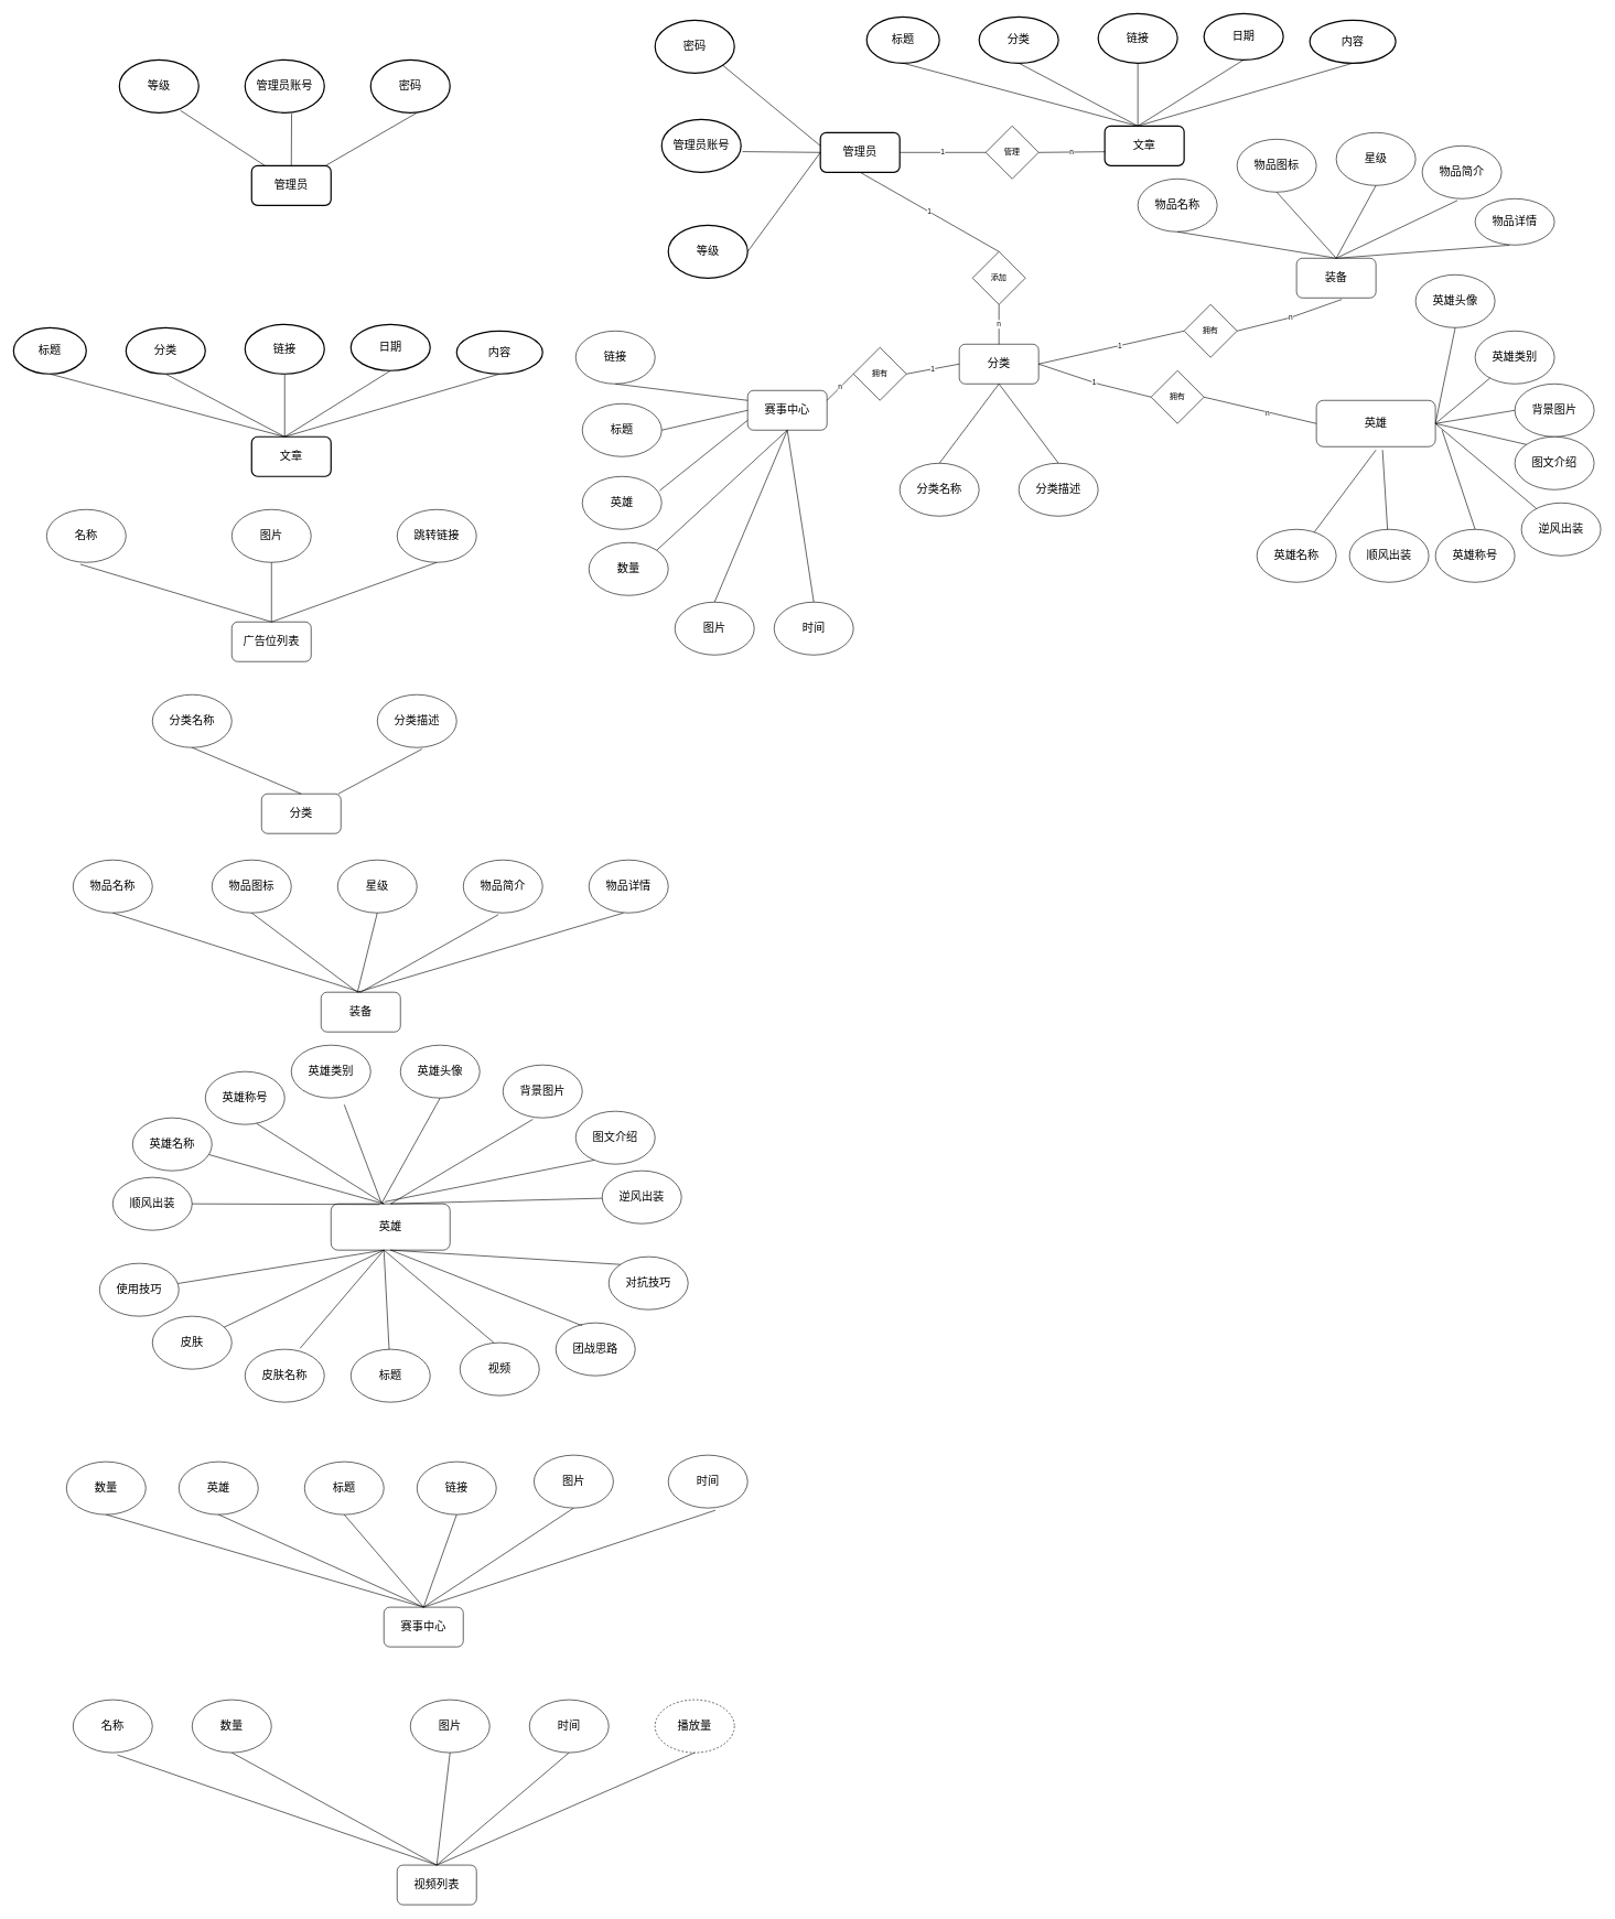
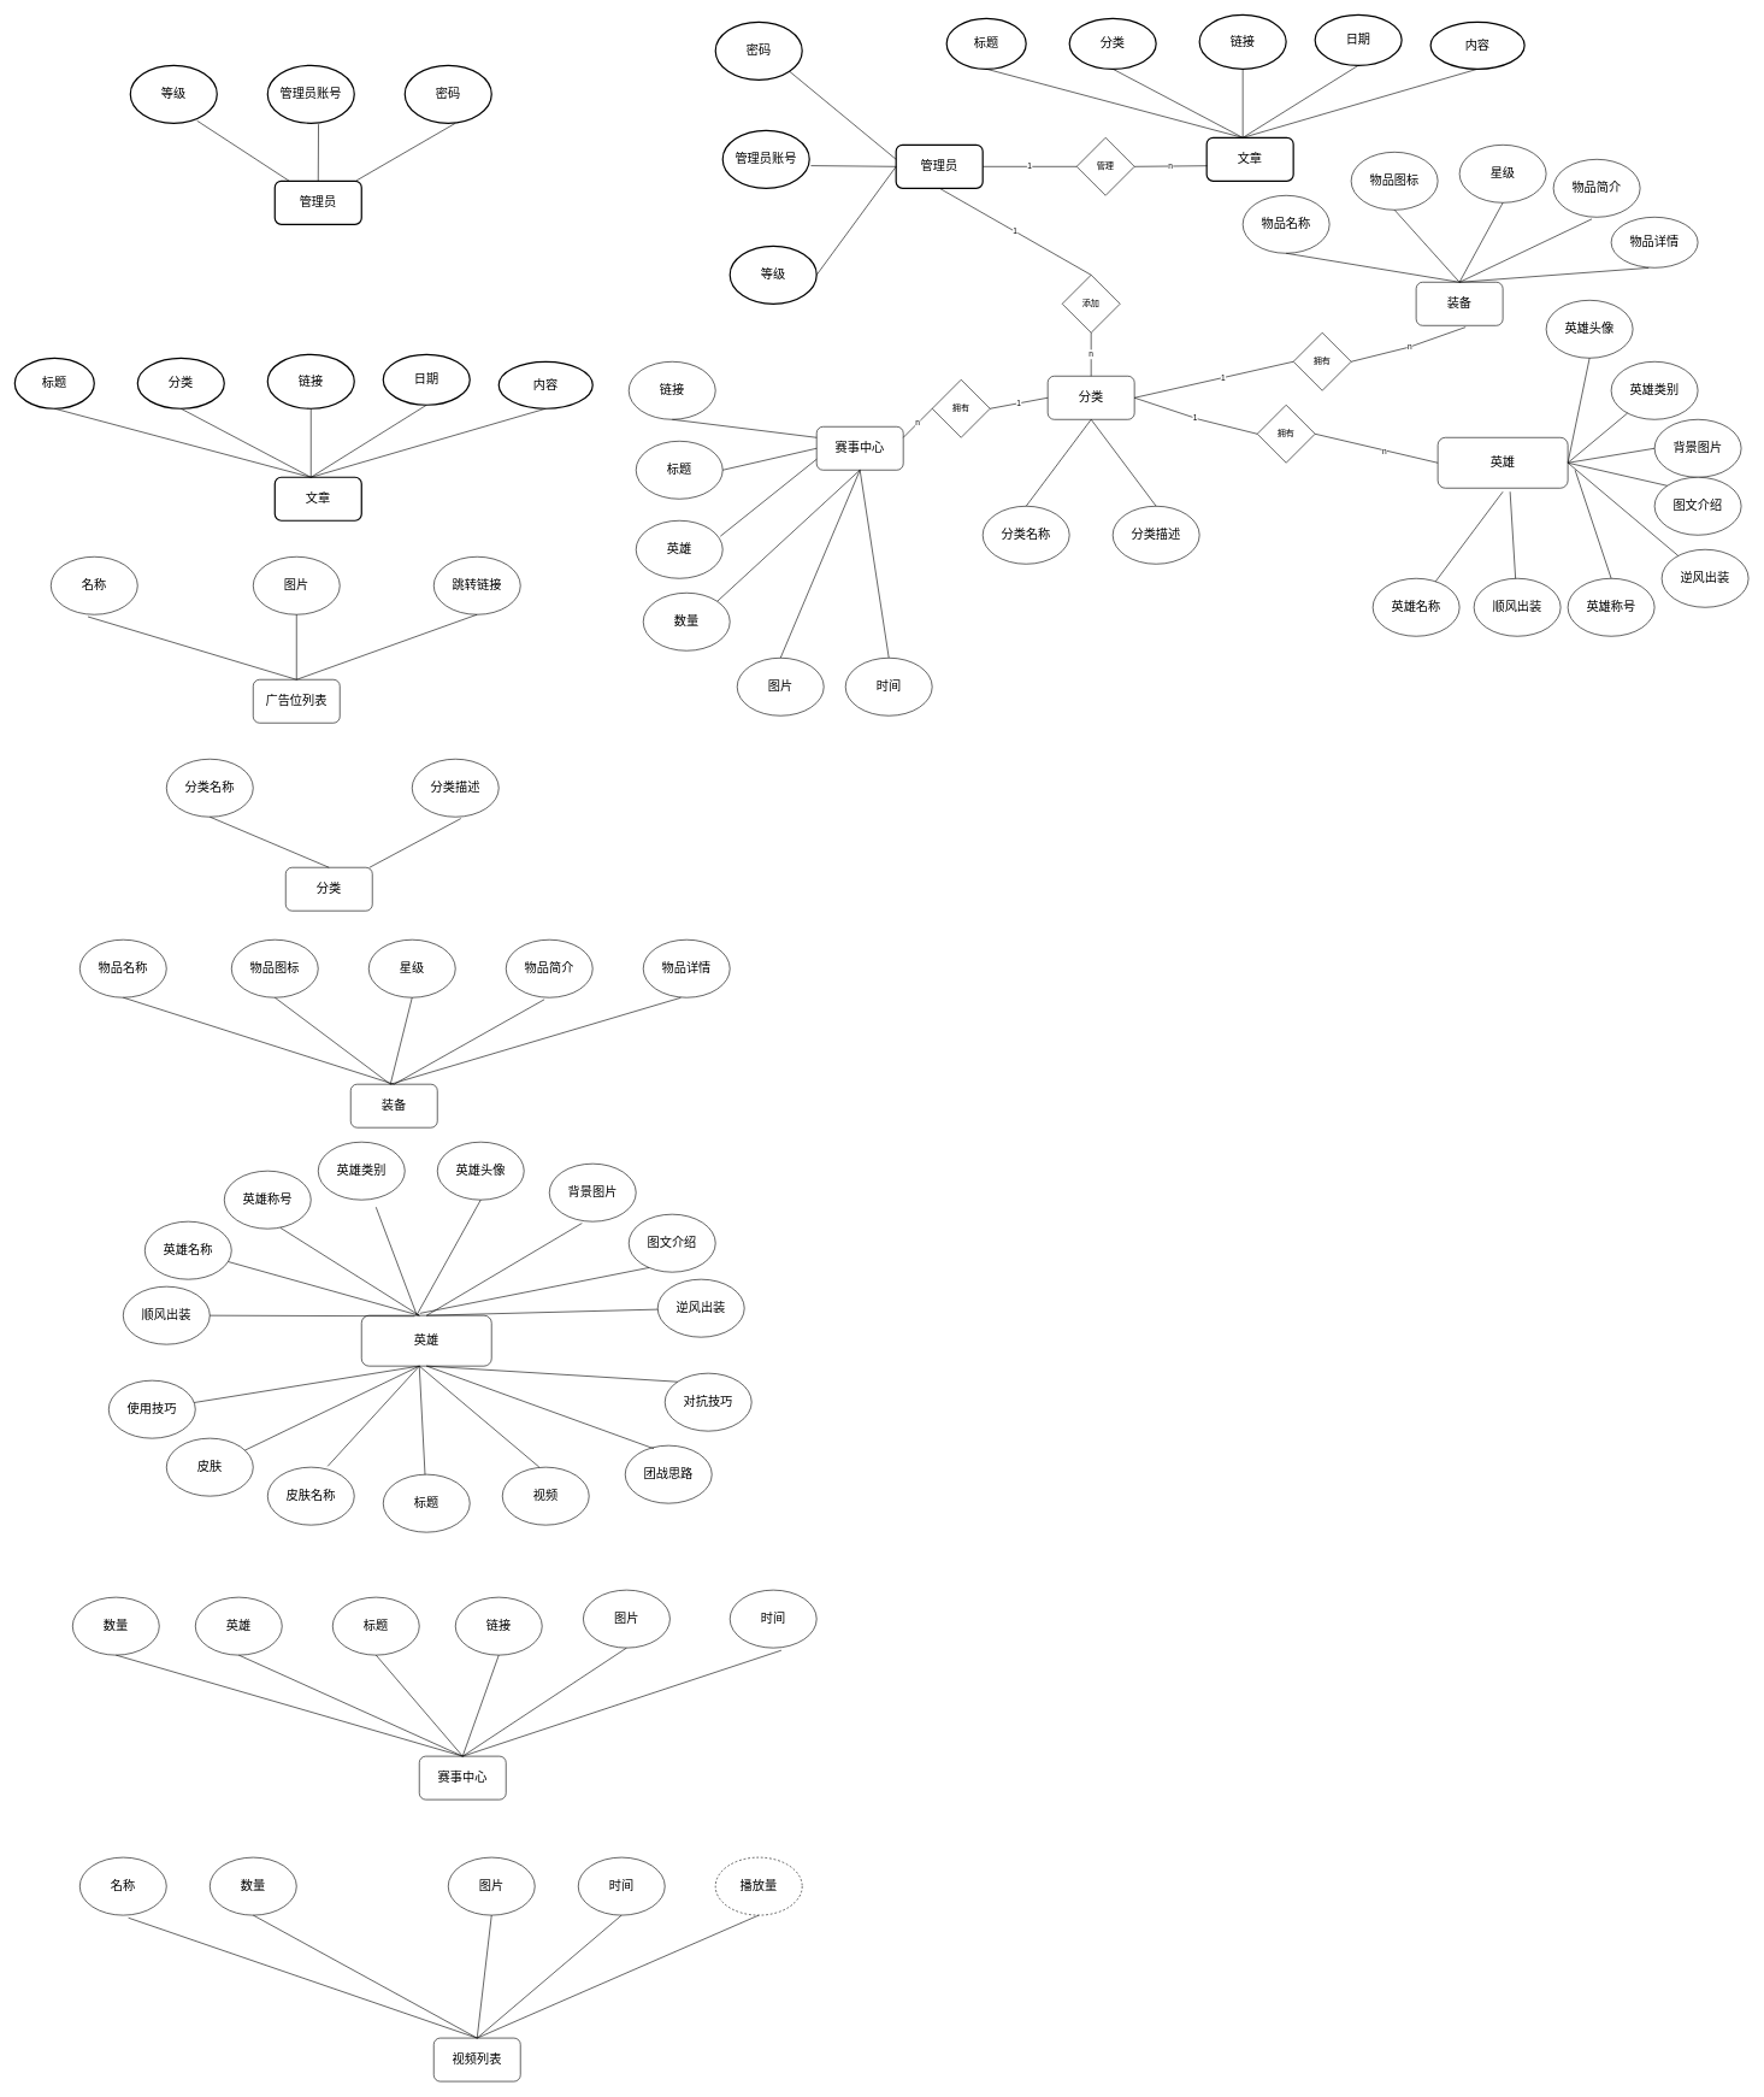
- <mxCell id="60" value="团战思路" style="ellipse;whiteSpace=wrap;html=1;fontSize=17;" parent="1" vertex="1"><mxGeometry x="840" y="2000" width="120" height="80" as="geometry" /></mxCell>
+ <mxCell id="60" value="团战思路" style="ellipse;whiteSpace=wrap;html=1;fontSize=17;" parent="1" vertex="1"><mxGeometry x="865" y="2000" width="120" height="80" as="geometry" /></mxCell>
- <mxCell id="53" value="皮肤名称" style="ellipse;whiteSpace=wrap;html=1;fontSize=17;" parent="1" vertex="1"><mxGeometry x="370" y="2040" width="120" height="80" as="geometry" /></mxCell>
+ <mxCell id="53" value="皮肤名称" style="ellipse;whiteSpace=wrap;html=1;fontSize=17;" parent="1" vertex="1"><mxGeometry x="370" y="2030" width="120" height="80" as="geometry" /></mxCell>
